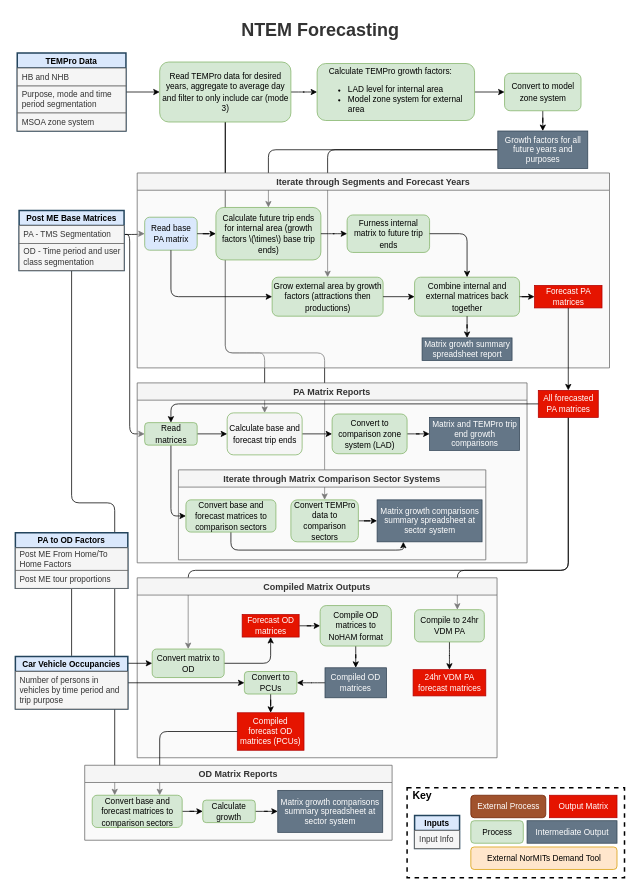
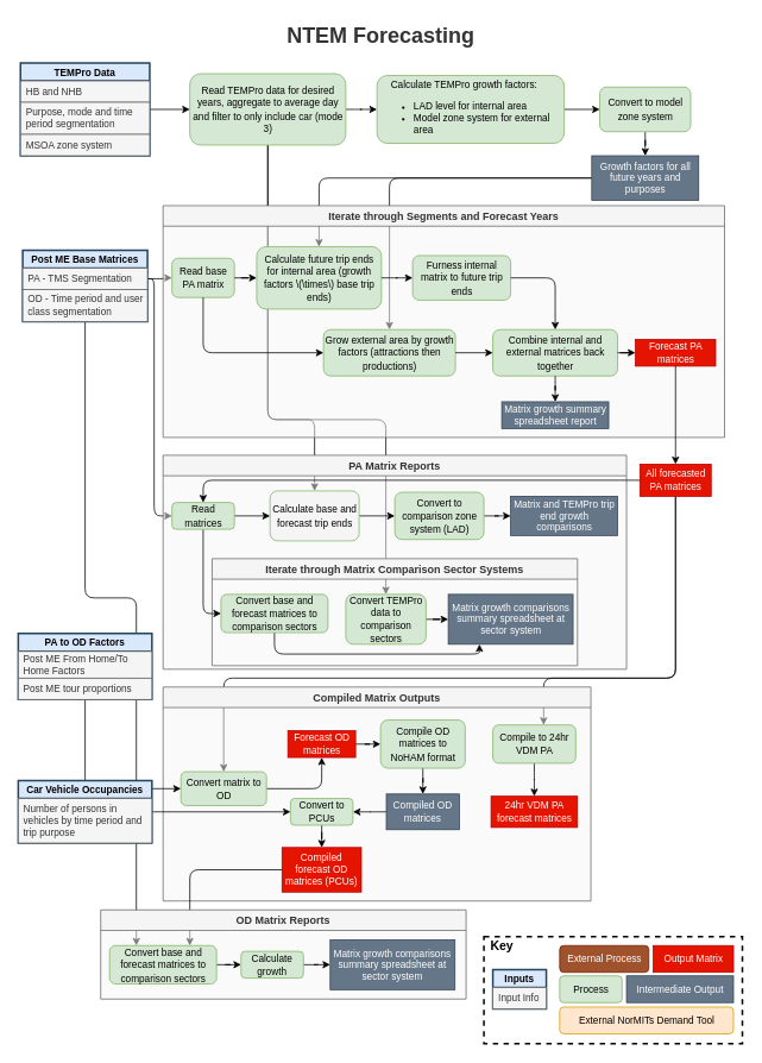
- <mxCell id="27" value="&lt;font style=&quot;font-size: 11px&quot;&gt;Read base PA matrix&lt;/font&gt;" style="rounded=1;whiteSpace=wrap;html=1;fillColor=#dae8fc;strokeColor=#82b366;" vertex="1" parent="26"><mxGeometry x="10" y="59" width="70" height="44" as="geometry" /></mxCell>
+ <mxCell id="27" value="&lt;font style=&quot;font-size: 11px&quot;&gt;Read base PA matrix&lt;/font&gt;" style="rounded=1;whiteSpace=wrap;html=1;fillColor=#d5e8d4;strokeColor=#82b366;" vertex="1" parent="26"><mxGeometry x="10" y="59" width="70" height="44" as="geometry" /></mxCell>
